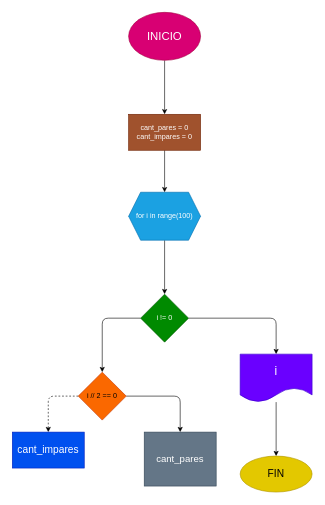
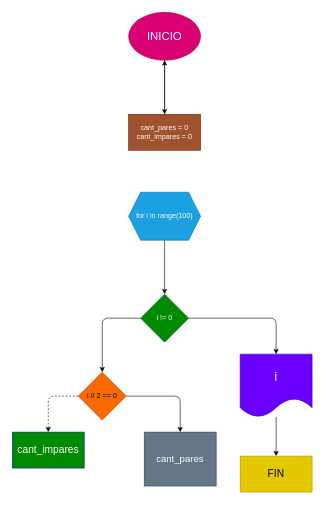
- <mxCell id="6" value="" style="edgeStyle=none;html=1;" edge="1" parent="1" source="7" target="5"><mxGeometry relative="1" as="geometry" /></mxCell>
+ <mxCell id="6" value="" style="edgeStyle=none;html=1;" edge="1" parent="1" source="7" target="3"><mxGeometry relative="1" as="geometry" /></mxCell>
- <mxCell id="12" value="&lt;font style=&quot;font-size: 20px&quot;&gt;i&lt;/font&gt;" style="shape=document;whiteSpace=wrap;html=1;boundedLbl=1;fillColor=#6a00ff;fontColor=#ffffff;strokeColor=#3700CC;" parent="1" vertex="1"><mxGeometry x="400" y="590" width="120" height="80" as="geometry" /></mxCell>
+ <mxCell id="12" value="&lt;font style=&quot;font-size: 20px&quot;&gt;i&lt;/font&gt;" style="shape=document;whiteSpace=wrap;html=1;boundedLbl=1;fillColor=#6a00ff;fontColor=#ffffff;strokeColor=#3700CC;" parent="1" vertex="1"><mxGeometry x="400" y="590" width="120" height="105" as="geometry" /></mxCell>
- <mxCell id="17" value="&lt;font style=&quot;font-size: 17px&quot;&gt;cant_impares&lt;/font&gt;" style="whiteSpace=wrap;html=1;fillColor=#0050ef;fontColor=#ffffff;strokeColor=#001DBC;" parent="1" vertex="1"><mxGeometry x="20" y="720" width="120" height="60" as="geometry" /></mxCell>
+ <mxCell id="17" value="&lt;font style=&quot;font-size: 17px&quot;&gt;cant_impares&lt;/font&gt;" style="whiteSpace=wrap;html=1;fillColor=#008a00;fontColor=#ffffff;strokeColor=#001DBC;" parent="1" vertex="1"><mxGeometry x="20" y="720" width="120" height="60" as="geometry" /></mxCell>
- <mxCell id="18" value="&lt;font style=&quot;font-size: 17px&quot;&gt;FIN&lt;/font&gt;" style="ellipse;whiteSpace=wrap;html=1;fillColor=#e3c800;fontColor=#000000;strokeColor=#B09500;" parent="1" vertex="1"><mxGeometry x="400" y="760" width="120" height="60" as="geometry" /></mxCell>
+ <mxCell id="18" value="&lt;font style=&quot;font-size: 17px&quot;&gt;FIN&lt;/font&gt;" style="whiteSpace=wrap;html=1;fillColor=#e3c800;fontColor=#000000;strokeColor=#B09500;rounded=0;" parent="1" vertex="1"><mxGeometry x="400" y="760" width="120" height="60" as="geometry" /></mxCell>
